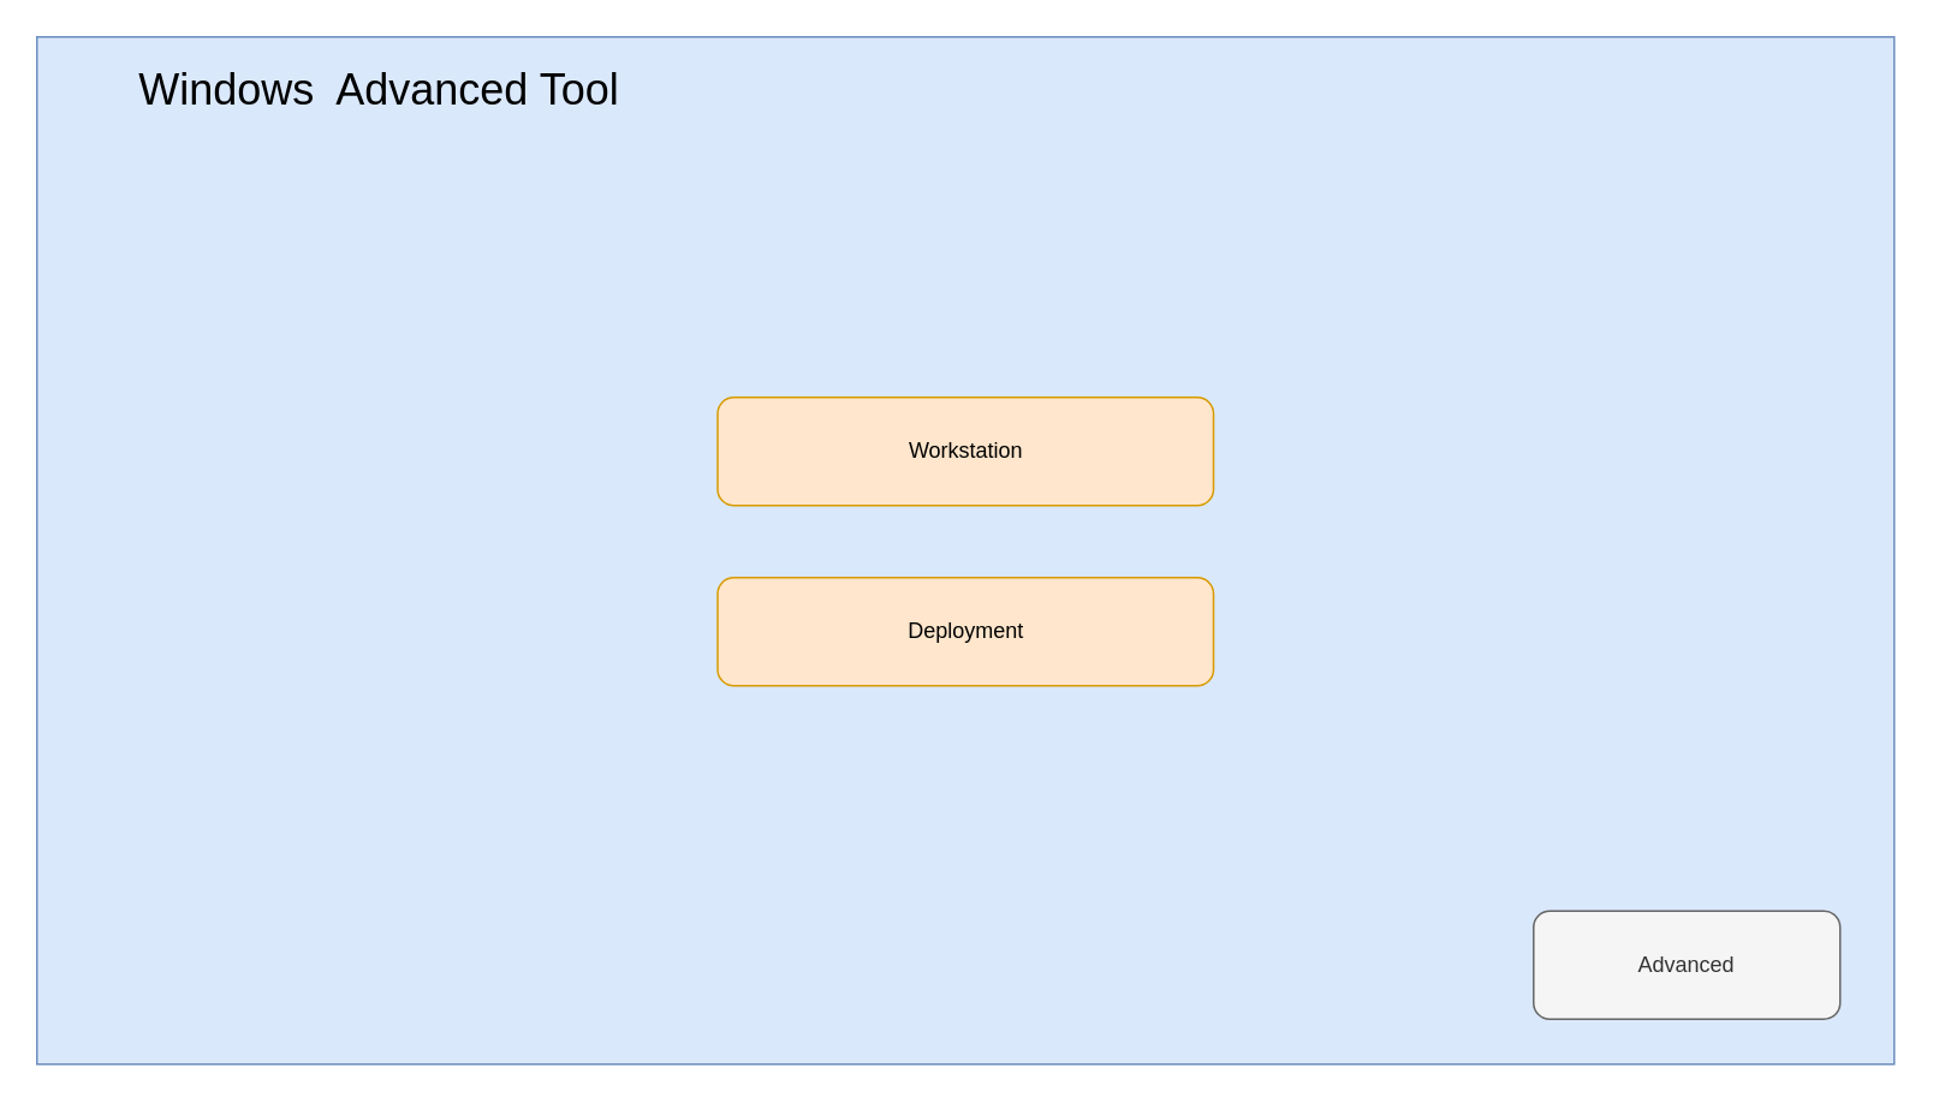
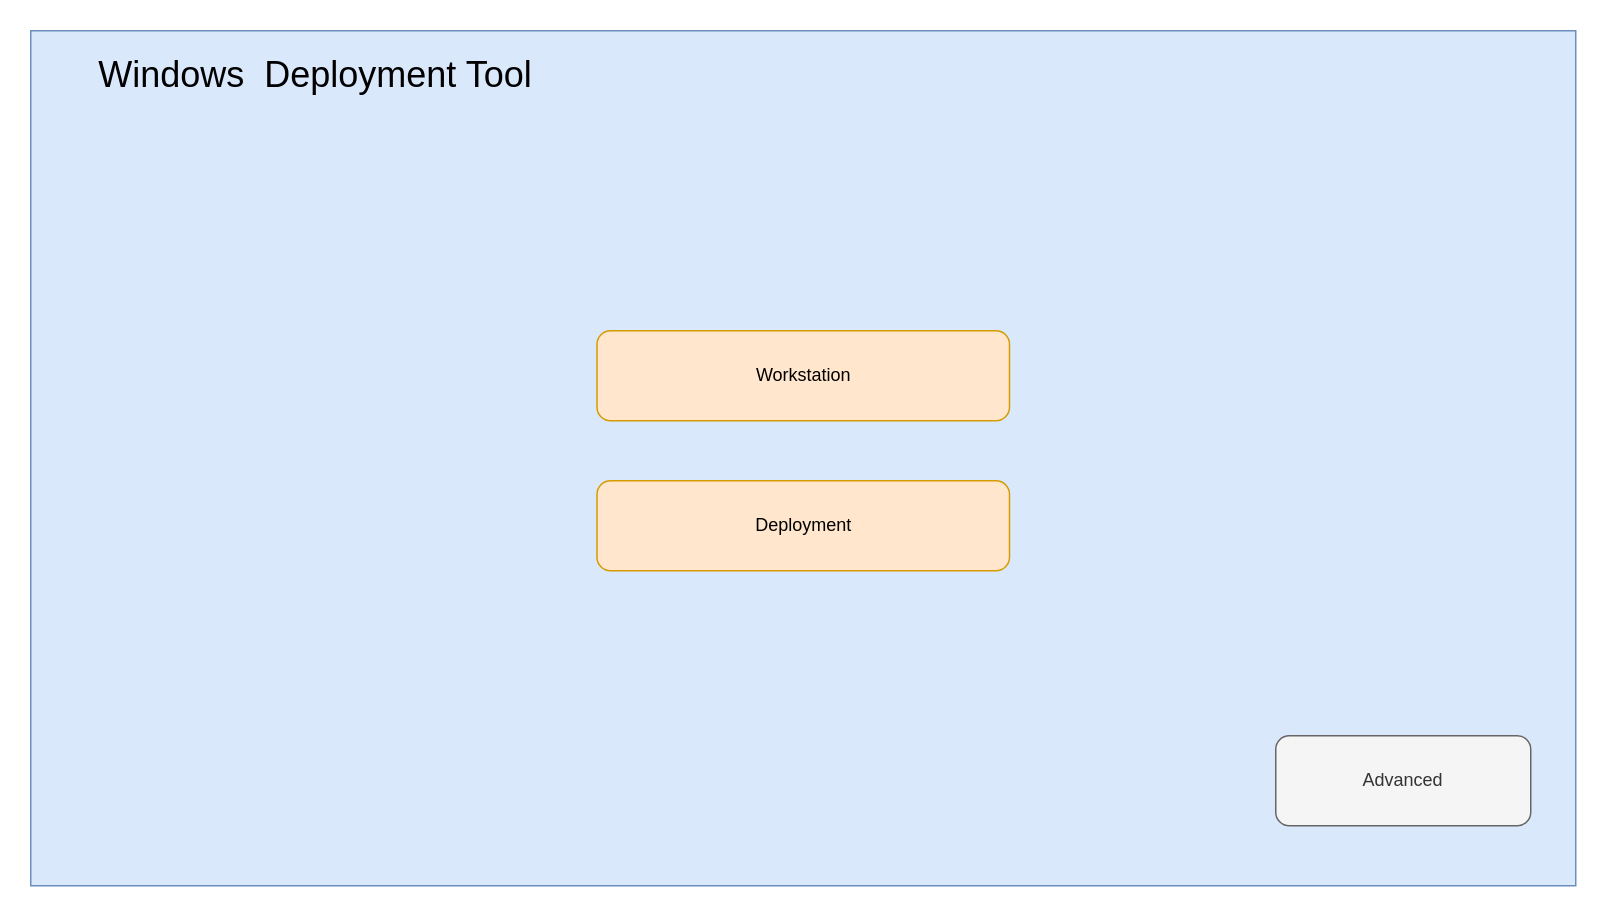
- <mxCell id="3" value="Windows&amp;nbsp; Advanced Tool" style="text;html=1;align=center;verticalAlign=middle;whiteSpace=wrap;rounded=0;fontSize=24;" vertex="1" parent="1"><mxGeometry x="50" y="40" width="320" height="20" as="geometry" /></mxCell>
+ <mxCell id="3" value="Windows&amp;nbsp; Deployment Tool" style="text;html=1;align=center;verticalAlign=middle;whiteSpace=wrap;rounded=0;fontSize=24;" vertex="1" parent="1"><mxGeometry x="50" y="40" width="320" height="20" as="geometry" /></mxCell>
- <mxCell id="6" value="Advanced" style="rounded=1;whiteSpace=wrap;html=1;fillColor=#f5f5f5;strokeColor=#666666;fontColor=#333333;" vertex="1" parent="1"><mxGeometry x="850" y="505" width="170" height="60" as="geometry" /></mxCell>
+ <mxCell id="6" value="Advanced" style="rounded=1;whiteSpace=wrap;html=1;fillColor=#f5f5f5;strokeColor=#666666;fontColor=#333333;" vertex="1" parent="1"><mxGeometry x="850" y="490" width="170" height="60" as="geometry" /></mxCell>
